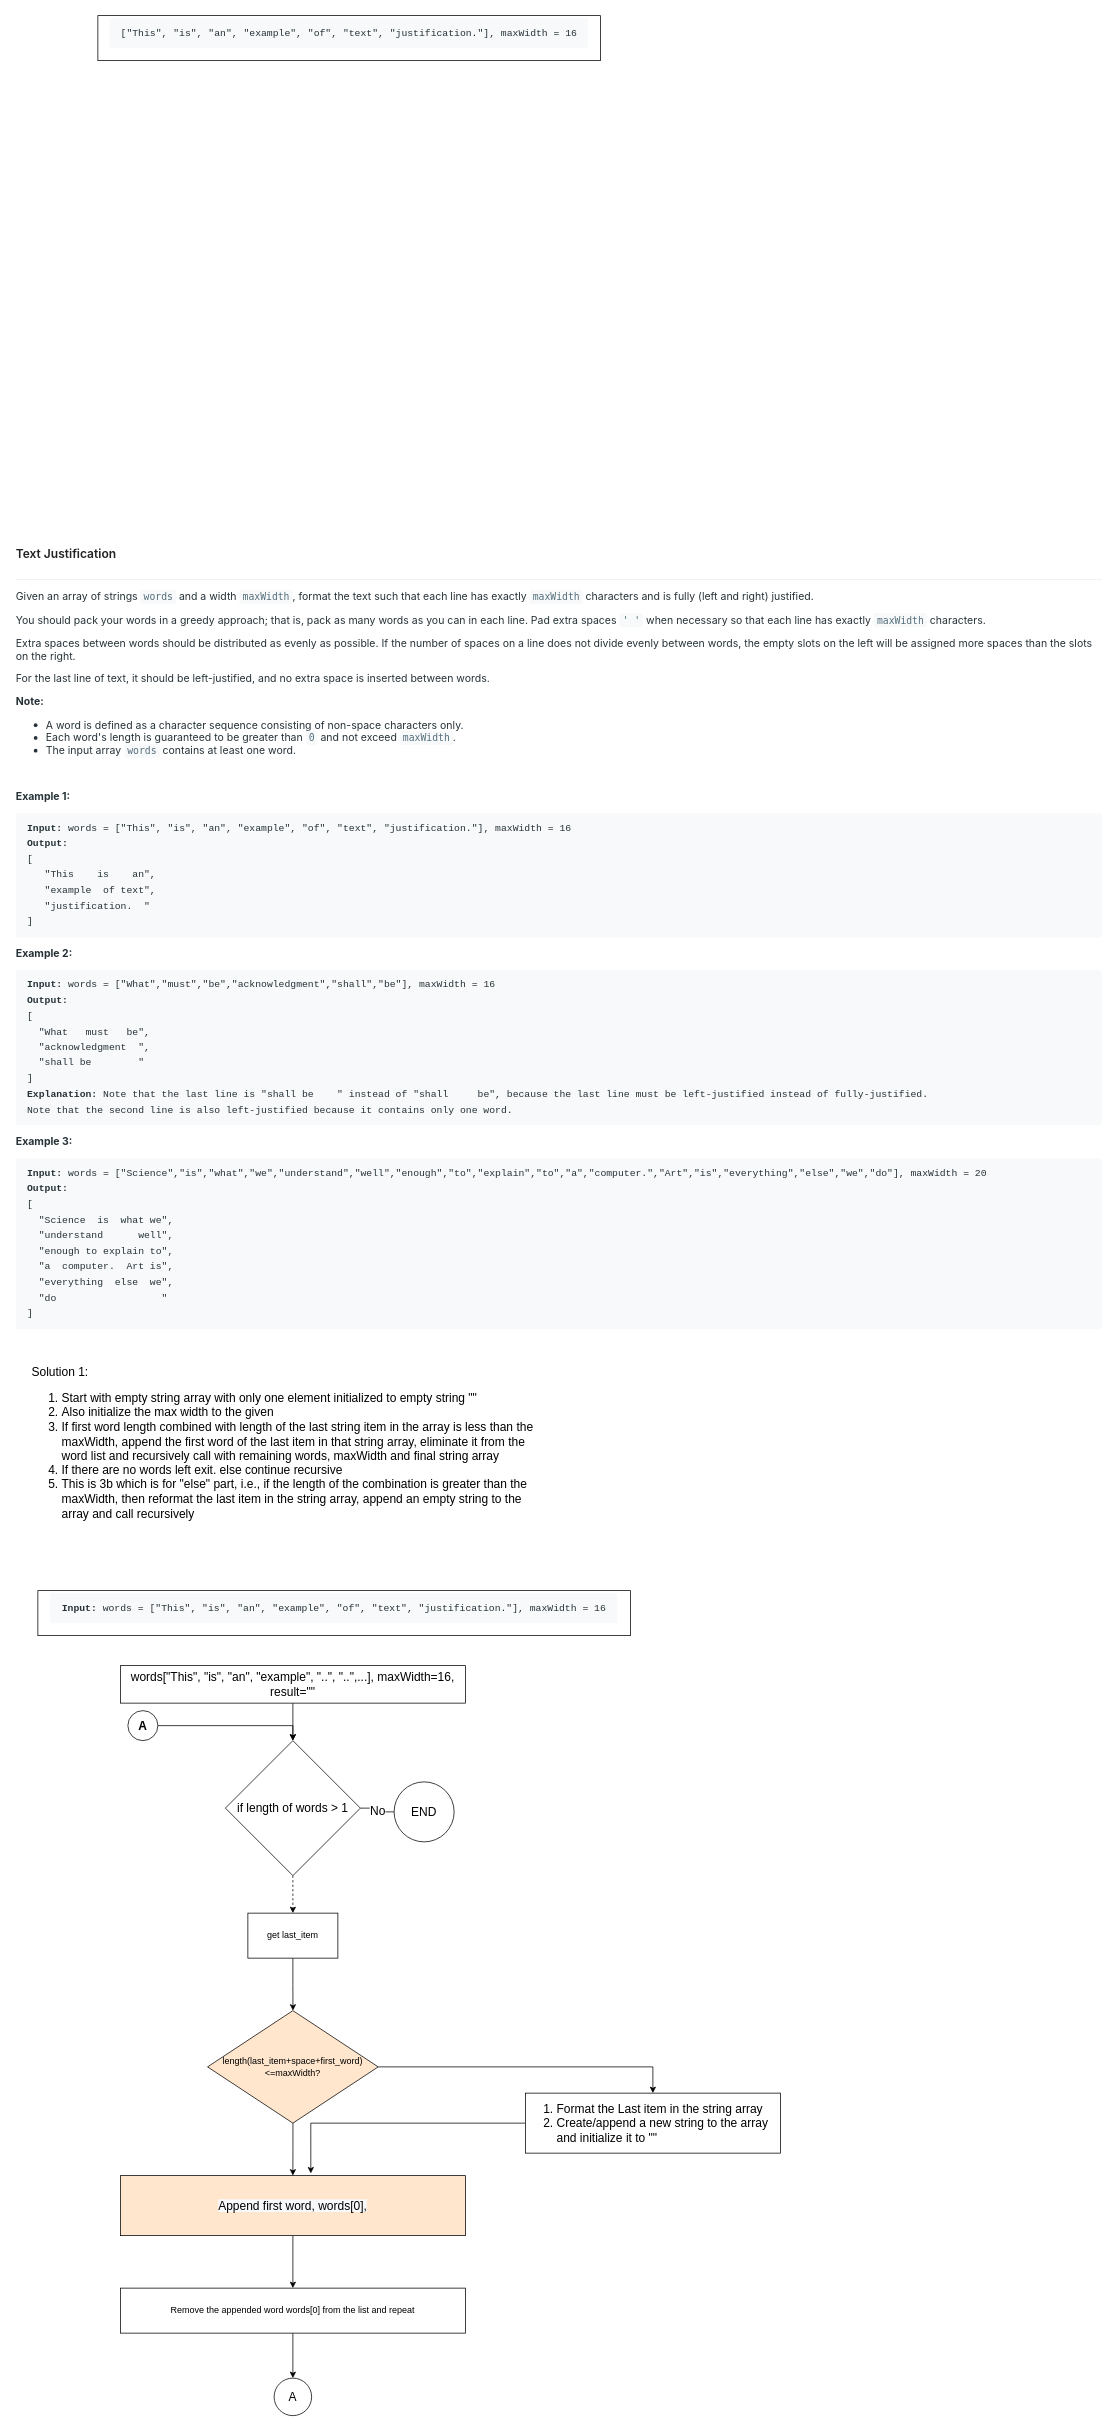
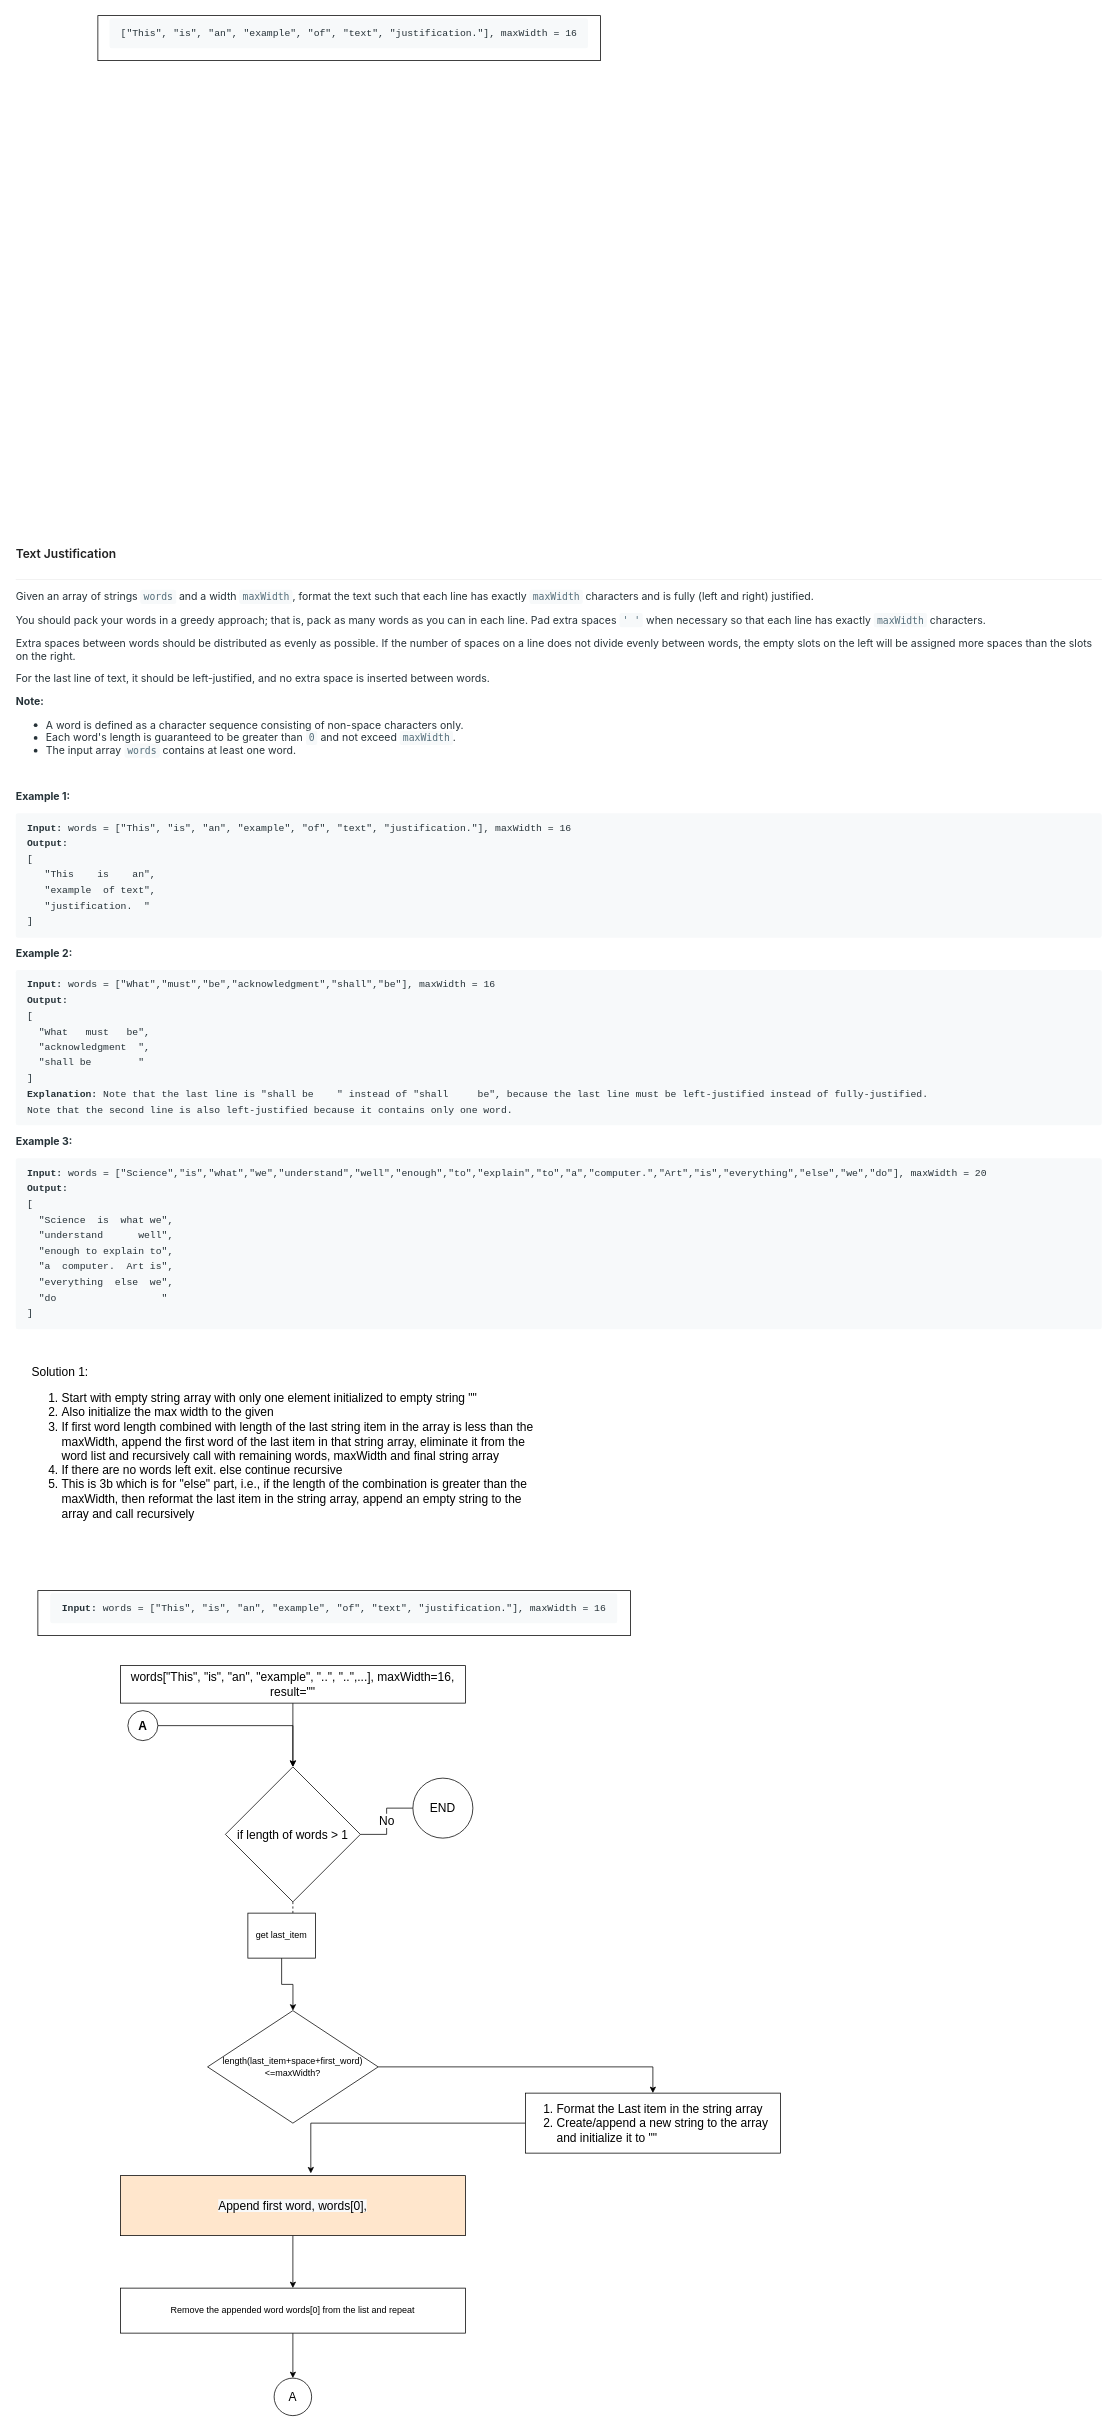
- <mxCell id="9" value="if length of words &amp;gt; 1" style="rhombus;whiteSpace=wrap;html=1;fontSize=16;" parent="1" vertex="1"><mxGeometry x="300" y="2320" width="180" height="180" as="geometry" /></mxCell>
+ <mxCell id="9" value="if length of words &amp;gt; 1" style="rhombus;whiteSpace=wrap;html=1;fontSize=16;" parent="1" vertex="1"><mxGeometry x="300" y="2355" width="180" height="180" as="geometry" /></mxCell>
- <mxCell id="22" value="END" style="ellipse;whiteSpace=wrap;html=1;aspect=fixed;fontSize=16;" parent="1" vertex="1"><mxGeometry x="525" y="2375" width="80" height="80" as="geometry" /></mxCell>
+ <mxCell id="22" value="END" style="ellipse;whiteSpace=wrap;html=1;aspect=fixed;fontSize=16;" parent="1" vertex="1"><mxGeometry x="550" y="2370" width="80" height="80" as="geometry" /></mxCell>
- <mxCell id="13" value="get last_item" style="rounded=0;whiteSpace=wrap;html=1;" parent="1" vertex="1"><mxGeometry x="330" y="2550" width="120" height="60" as="geometry" /></mxCell>
+ <mxCell id="13" value="get last_item" style="rounded=0;whiteSpace=wrap;html=1;" parent="1" vertex="1"><mxGeometry x="330" y="2550" width="90" height="60" as="geometry" /></mxCell>
- <mxCell id="16" value="length(last_item+space+first_word) &amp;lt;=maxWidth?" style="rhombus;whiteSpace=wrap;html=1;fillColor=#ffe6cc;" parent="1" vertex="1"><mxGeometry x="276.25" y="2680" width="227.5" height="150" as="geometry" /></mxCell>
+ <mxCell id="16" value="length(last_item+space+first_word) &amp;lt;=maxWidth?" style="rhombus;whiteSpace=wrap;html=1;" parent="1" vertex="1"><mxGeometry x="276.25" y="2680" width="227.5" height="150" as="geometry" /></mxCell>
- <mxCell id="14" style="edgeStyle=orthogonalEdgeStyle;rounded=0;orthogonalLoop=1;jettySize=auto;html=1;" parent="1" source="16" target="11" edge="1"><mxGeometry relative="1" as="geometry" /></mxCell>
